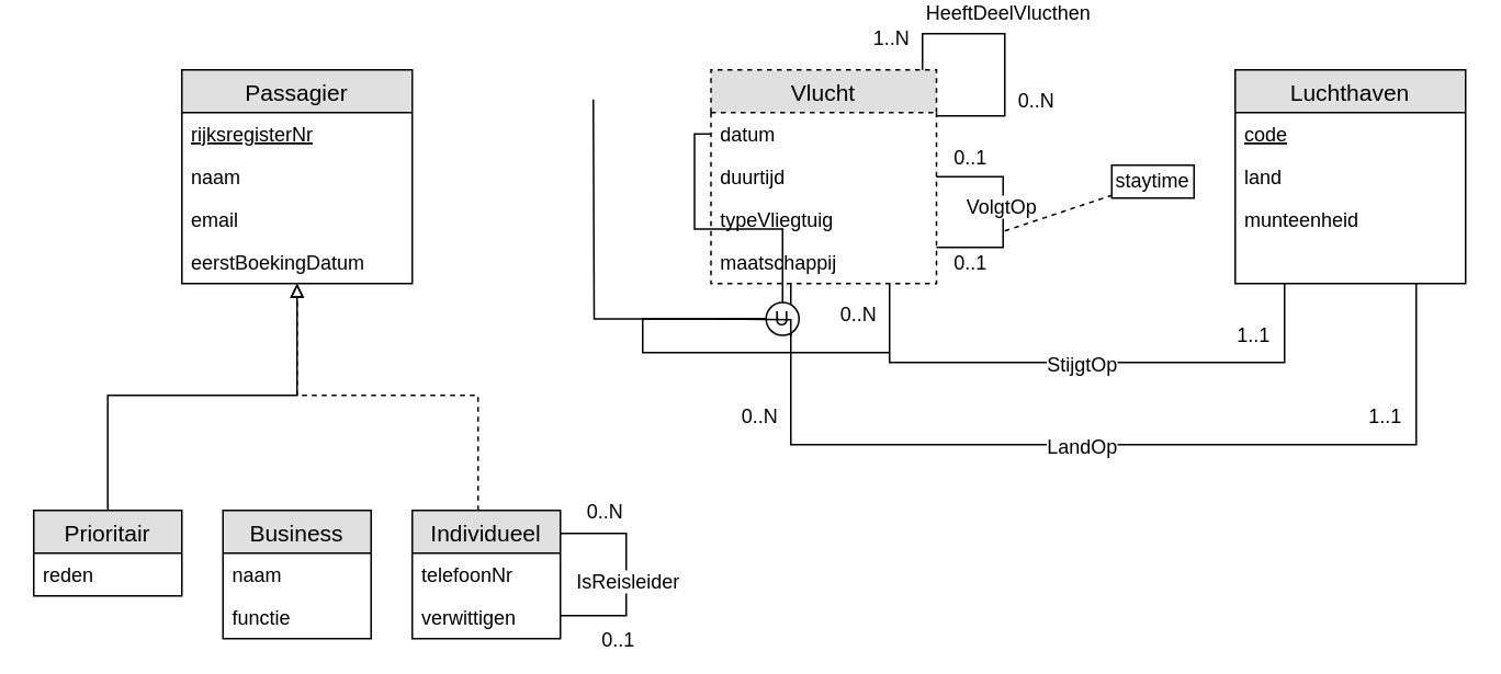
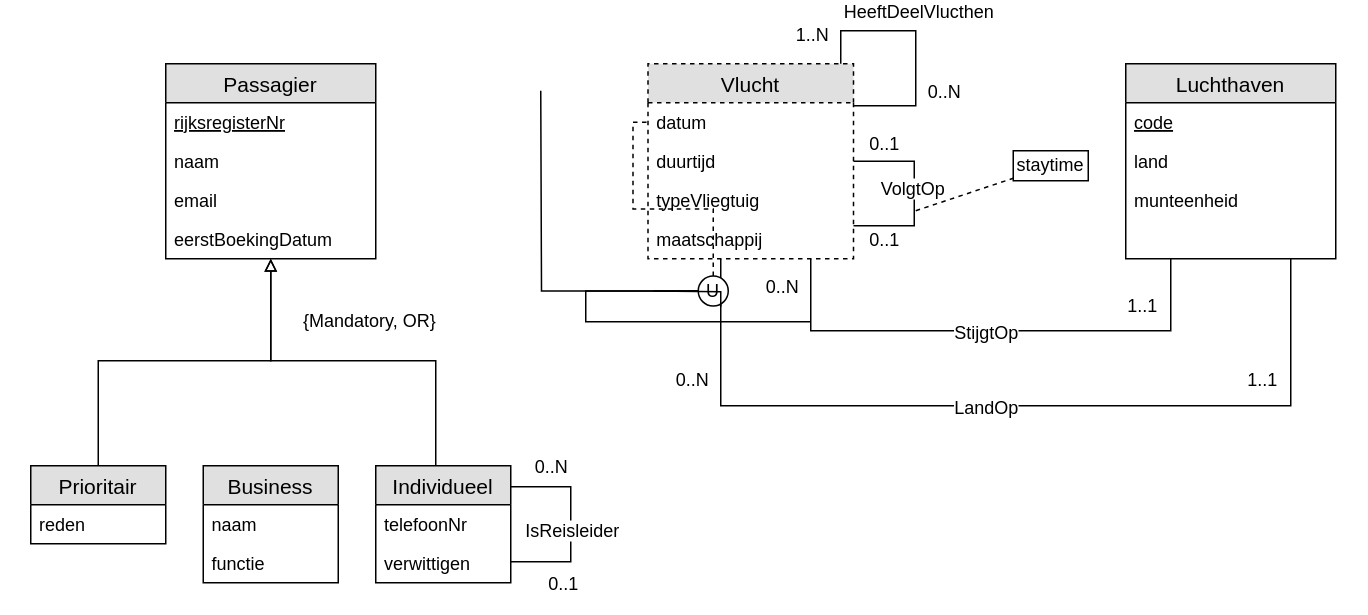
- <mxCell id="31" value="" style="endArrow=none;html=1;entryX=0;entryY=0.5;entryDx=0;entryDy=0;rounded=0;edgeStyle=orthogonalEdgeStyle;" parent="1" source="30" target="8" edge="1"><mxGeometry width="50" height="50" relative="1" as="geometry"><mxPoint x="330" y="210" as="sourcePoint" /><mxPoint x="360" y="217.5" as="targetPoint" /></mxGeometry></mxCell>
+ <mxCell id="31" value="" style="endArrow=none;html=1;entryX=0;entryY=0.5;entryDx=0;entryDy=0;rounded=0;edgeStyle=orthogonalEdgeStyle;dashed=1;" parent="1" source="30" target="8" edge="1"><mxGeometry width="50" height="50" relative="1" as="geometry"><mxPoint x="330" y="210" as="sourcePoint" /><mxPoint x="360" y="217.5" as="targetPoint" /></mxGeometry></mxCell>
+ <mxCell id="42" value="{Mandatory, OR}" style="text;html=1;resizable=0;points=[];autosize=1;align=left;verticalAlign=top;spacingTop=-4;" vertex="1" parent="1"><mxGeometry x="200" y="203.5" width="100" height="20" as="geometry" /></mxCell>
- <mxCell id="53" value="" style="endArrow=block;html=1;endFill=0;edgeStyle=orthogonalEdgeStyle;rounded=0;dashed=1;" edge="1" parent="1" source="46" target="2"><mxGeometry width="50" height="50" relative="1" as="geometry"><mxPoint x="190" y="320" as="sourcePoint" /><mxPoint x="190" y="182" as="targetPoint" /><Array as="points"><mxPoint x="290" y="240" /><mxPoint x="180" y="240" /></Array></mxGeometry></mxCell>
+ <mxCell id="53" value="" style="endArrow=block;html=1;endFill=0;edgeStyle=orthogonalEdgeStyle;rounded=0;" edge="1" parent="1" source="46" target="2"><mxGeometry width="50" height="50" relative="1" as="geometry"><mxPoint x="190" y="320" as="sourcePoint" /><mxPoint x="190" y="182" as="targetPoint" /><Array as="points"><mxPoint x="290" y="240" /><mxPoint x="180" y="240" /></Array></mxGeometry></mxCell>
